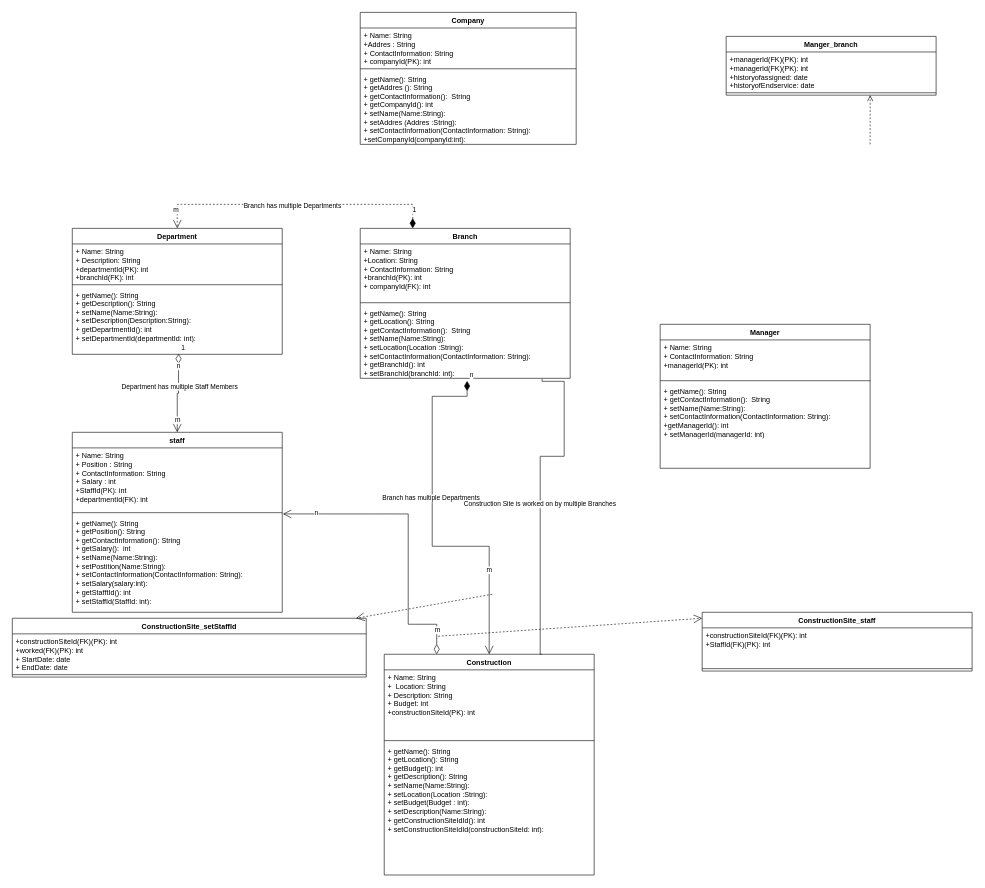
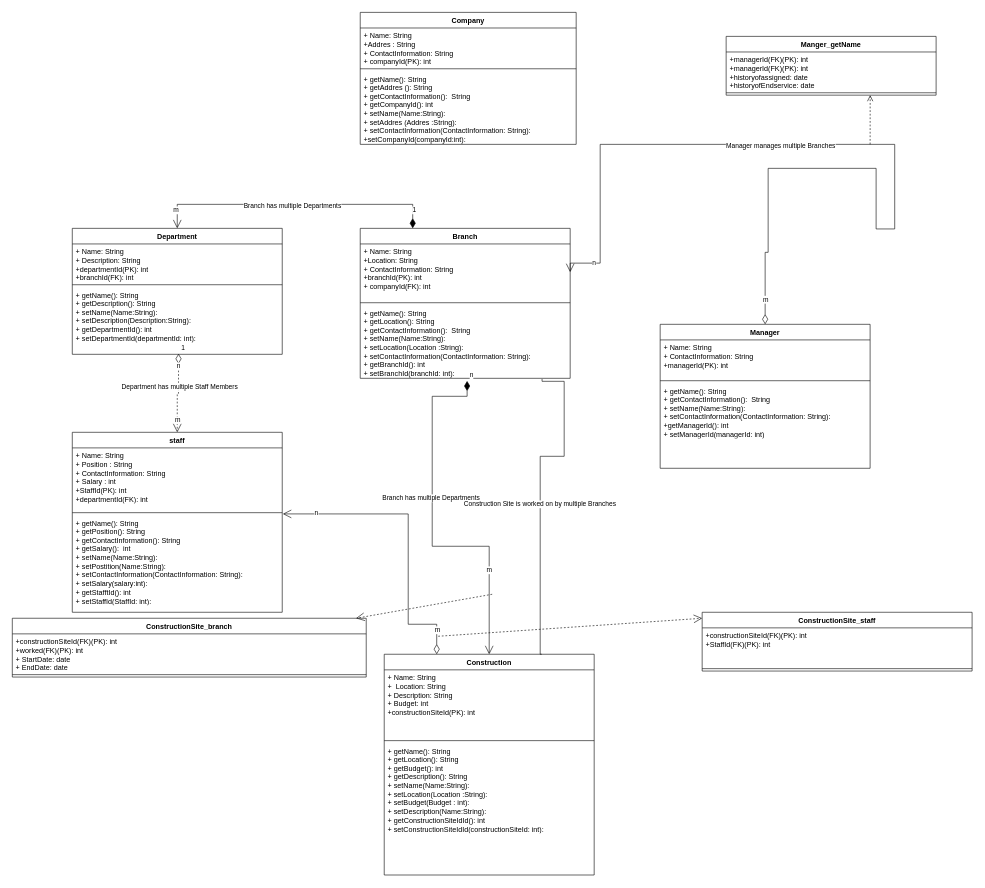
- <mxCell id="42" value="&lt;div style=&quot;border-color: var(--border-color);&quot;&gt;Manger_branch&lt;br&gt;&lt;/div&gt;" style="swimlane;fontStyle=1;align=center;verticalAlign=top;childLayout=stackLayout;horizontal=1;startSize=26;horizontalStack=0;resizeParent=1;resizeParentMax=0;resizeLast=0;collapsible=1;marginBottom=0;whiteSpace=wrap;html=1;" parent="1" vertex="1"><mxGeometry x="1210" y="60" width="350" height="98" as="geometry" /></mxCell>
+ <mxCell id="42" value="&lt;div style=&quot;border-color: var(--border-color);&quot;&gt;Manger_getName&lt;br&gt;&lt;/div&gt;" style="swimlane;fontStyle=1;align=center;verticalAlign=top;childLayout=stackLayout;horizontal=1;startSize=26;horizontalStack=0;resizeParent=1;resizeParentMax=0;resizeLast=0;collapsible=1;marginBottom=0;whiteSpace=wrap;html=1;" parent="1" vertex="1"><mxGeometry x="1210" y="60" width="350" height="98" as="geometry" /></mxCell>
+ <mxCell id="34" value="m" style="endArrow=open;html=1;endSize=12;startArrow=diamondThin;startSize=14;startFill=0;edgeStyle=orthogonalEdgeStyle;align=left;verticalAlign=bottom;rounded=0;exitX=0.5;exitY=0;exitDx=0;exitDy=0;entryX=1;entryY=0.5;entryDx=0;entryDy=0;" parent="1" source="30" target="11" edge="1"><mxGeometry x="-0.956" y="5" relative="1" as="geometry"><mxPoint x="1330" y="370" as="sourcePoint" /><mxPoint x="1490" y="370" as="targetPoint" /><Array as="points"><mxPoint x="1275" y="420" /><mxPoint x="1280" y="420" /><mxPoint x="1280" y="280" /><mxPoint x="1460" y="280" /><mxPoint x="1460" y="381" /><mxPoint x="1491" y="381" /><mxPoint x="1491" y="240" /><mxPoint x="1000" y="240" /><mxPoint x="1000" y="438" /></Array><mxPoint as="offset" /></mxGeometry></mxCell>
+ <mxCell id="35" value="Manager manages multiple Branches" style="edgeLabel;html=1;align=center;verticalAlign=middle;resizable=0;points=[];" parent="34" vertex="1" connectable="0"><mxGeometry x="0.235" y="2" relative="1" as="geometry"><mxPoint as="offset" /></mxGeometry></mxCell>
+ <mxCell id="36" value="n" style="edgeLabel;html=1;align=center;verticalAlign=middle;resizable=0;points=[];" parent="34" vertex="1" connectable="0"><mxGeometry x="0.927" y="-1" relative="1" as="geometry"><mxPoint as="offset" /></mxGeometry></mxCell>
- <mxCell id="18" value="" style="endArrow=open;html=1;endSize=12;startArrow=diamondThin;startSize=14;startFill=1;edgeStyle=orthogonalEdgeStyle;align=left;verticalAlign=bottom;rounded=0;exitX=0.25;exitY=0;exitDx=0;exitDy=0;entryX=0.5;entryY=0;entryDx=0;entryDy=0;dashed=1;" parent="1" source="10" target="14" edge="1"><mxGeometry x="-1" y="3" relative="1" as="geometry"><mxPoint x="350" y="600" as="sourcePoint" /><mxPoint x="510" y="600" as="targetPoint" /><Array as="points"><mxPoint x="688" y="340" /><mxPoint x="295" y="340" /></Array></mxGeometry></mxCell>
+ <mxCell id="18" value="" style="endArrow=open;html=1;endSize=12;startArrow=diamondThin;startSize=14;startFill=1;edgeStyle=orthogonalEdgeStyle;align=left;verticalAlign=bottom;rounded=0;exitX=0.25;exitY=0;exitDx=0;exitDy=0;entryX=0.5;entryY=0;entryDx=0;entryDy=0;" parent="1" source="10" target="14" edge="1"><mxGeometry x="-1" y="3" relative="1" as="geometry"><mxPoint x="350" y="600" as="sourcePoint" /><mxPoint x="510" y="600" as="targetPoint" /><Array as="points"><mxPoint x="688" y="340" /><mxPoint x="295" y="340" /></Array></mxGeometry></mxCell>
- <mxCell id="2" value="1" style="endArrow=open;html=1;endSize=12;startArrow=diamondThin;startSize=14;startFill=0;edgeStyle=orthogonalEdgeStyle;align=left;verticalAlign=bottom;rounded=0;exitX=0.506;exitY=0.991;exitDx=0;exitDy=0;exitPerimeter=0;entryX=0.5;entryY=0;entryDx=0;entryDy=0;" parent="1" source="17" target="22" edge="1"><mxGeometry x="-1" y="3" relative="1" as="geometry"><mxPoint x="326.04" y="758.312" as="sourcePoint" /><mxPoint x="300" y="760" as="targetPoint" /></mxGeometry></mxCell>
+ <mxCell id="2" value="1" style="endArrow=open;html=1;endSize=12;startArrow=diamondThin;startSize=14;startFill=0;edgeStyle=orthogonalEdgeStyle;align=left;verticalAlign=bottom;rounded=0;exitX=0.506;exitY=0.991;exitDx=0;exitDy=0;exitPerimeter=0;entryX=0.5;entryY=0;entryDx=0;entryDy=0;dashed=1;" parent="1" source="17" target="22" edge="1"><mxGeometry x="-1" y="3" relative="1" as="geometry"><mxPoint x="326.04" y="758.312" as="sourcePoint" /><mxPoint x="300" y="760" as="targetPoint" /></mxGeometry></mxCell>
- <mxCell id="45" value="ConstructionSite&lt;span style=&quot;background-color: initial;&quot;&gt;_setStaffId&lt;/span&gt;" style="swimlane;fontStyle=1;align=center;verticalAlign=top;childLayout=stackLayout;horizontal=1;startSize=26;horizontalStack=0;resizeParent=1;resizeParentMax=0;resizeLast=0;collapsible=1;marginBottom=0;whiteSpace=wrap;html=1;" parent="1" vertex="1"><mxGeometry x="20" y="1030" width="590" height="98" as="geometry" /></mxCell>
+ <mxCell id="45" value="ConstructionSite&lt;span style=&quot;background-color: initial;&quot;&gt;_branch&lt;/span&gt;" style="swimlane;fontStyle=1;align=center;verticalAlign=top;childLayout=stackLayout;horizontal=1;startSize=26;horizontalStack=0;resizeParent=1;resizeParentMax=0;resizeLast=0;collapsible=1;marginBottom=0;whiteSpace=wrap;html=1;" parent="1" vertex="1"><mxGeometry x="20" y="1030" width="590" height="98" as="geometry" /></mxCell>
